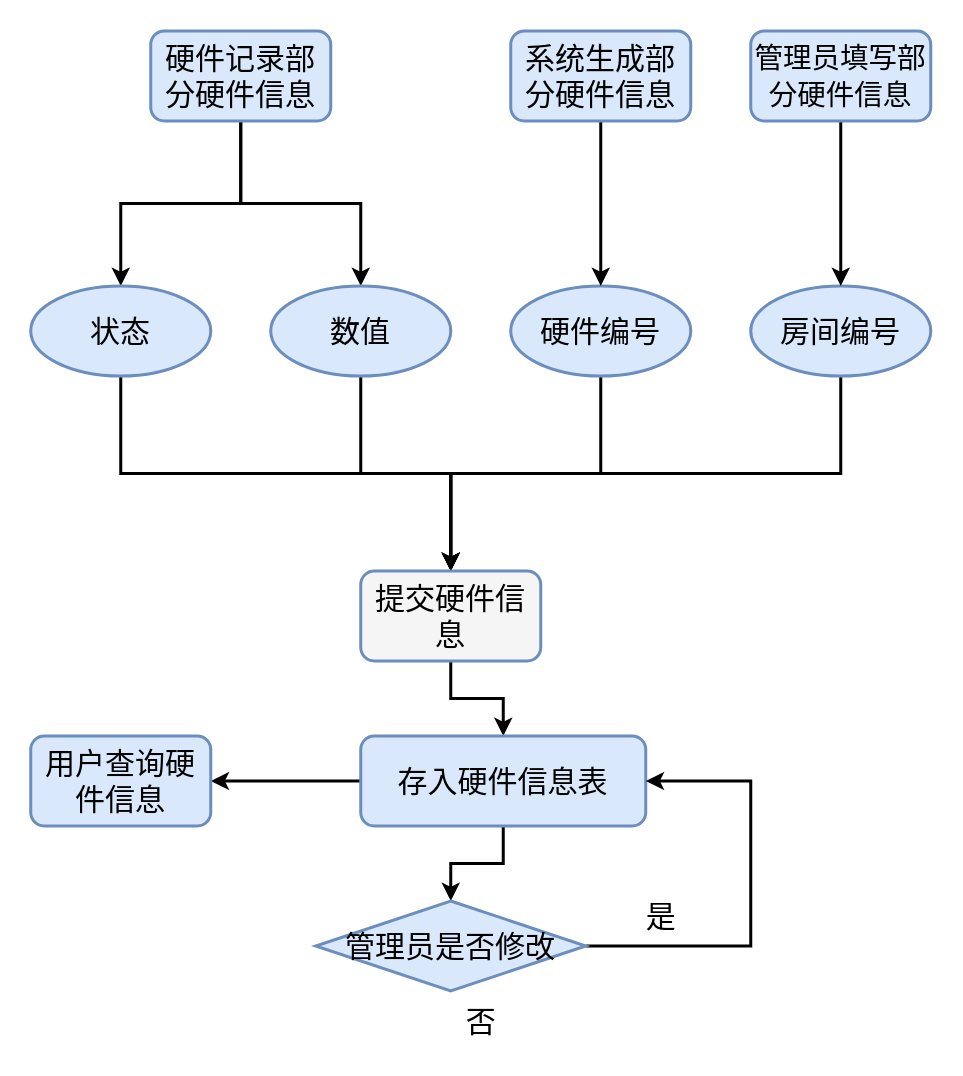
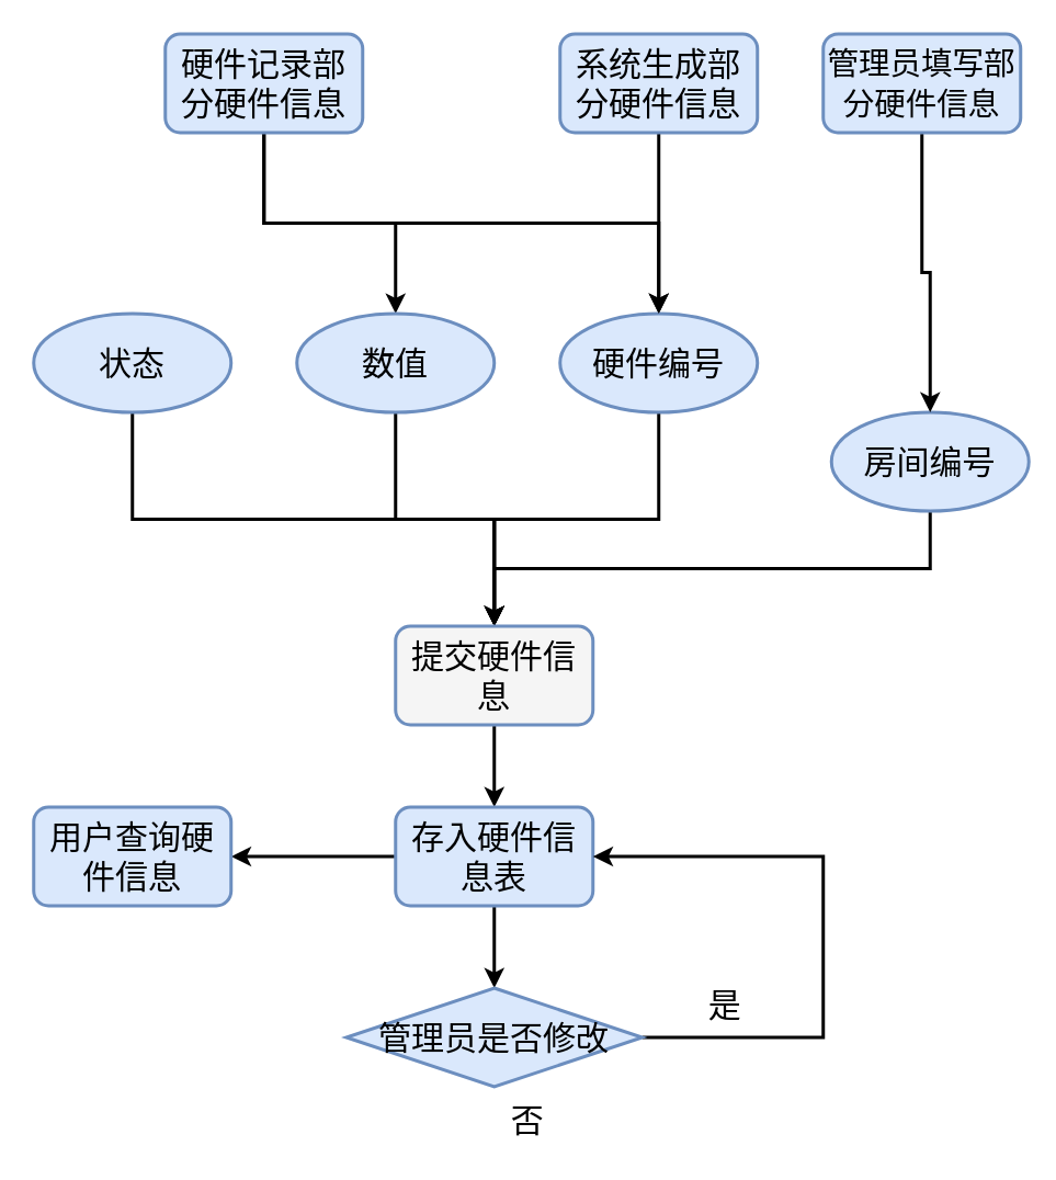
- <mxCell id="3" style="edgeStyle=elbowEdgeStyle;rounded=0;orthogonalLoop=1;jettySize=auto;elbow=vertical;html=1;exitX=0.5;exitY=1;exitDx=0;exitDy=0;entryX=0.5;entryY=0;entryDx=0;entryDy=0;strokeWidth=2;fontSize=20;" parent="1" source="4" target="6" edge="1"><mxGeometry relative="1" as="geometry" /></mxCell>
+ <mxCell id="3" style="edgeStyle=elbowEdgeStyle;rounded=0;orthogonalLoop=1;jettySize=auto;elbow=vertical;html=1;exitX=0.5;exitY=1;exitDx=0;exitDy=0;strokeWidth=2;fontSize=20;" parent="1" source="4" target="12" edge="1"><mxGeometry relative="1" as="geometry" /></mxCell>
- <mxCell id="10" value="房间编号" style="ellipse;whiteSpace=wrap;html=1;fontSize=20;strokeWidth=2;fillColor=#dae8fc;strokeColor=#6c8ebf;" parent="1" vertex="1"><mxGeometry x="500" y="190" width="120" height="60" as="geometry" /></mxCell>
+ <mxCell id="10" value="房间编号" style="ellipse;whiteSpace=wrap;html=1;fontSize=20;strokeWidth=2;fillColor=#dae8fc;strokeColor=#6c8ebf;" parent="1" vertex="1"><mxGeometry x="505" y="250" width="120" height="60" as="geometry" /></mxCell>
- <mxCell id="17" value="存入硬件信息表" style="rounded=1;whiteSpace=wrap;html=1;fillColor=#dae8fc;strokeColor=#6c8ebf;strokeWidth=2;fontSize=20;" parent="1" vertex="1"><mxGeometry x="240" y="490" width="190" height="60" as="geometry" /></mxCell>
+ <mxCell id="17" value="存入硬件信息表" style="rounded=1;whiteSpace=wrap;html=1;fillColor=#dae8fc;strokeColor=#6c8ebf;strokeWidth=2;fontSize=20;" parent="1" vertex="1"><mxGeometry x="240" y="490" width="120" height="60" as="geometry" /></mxCell>
